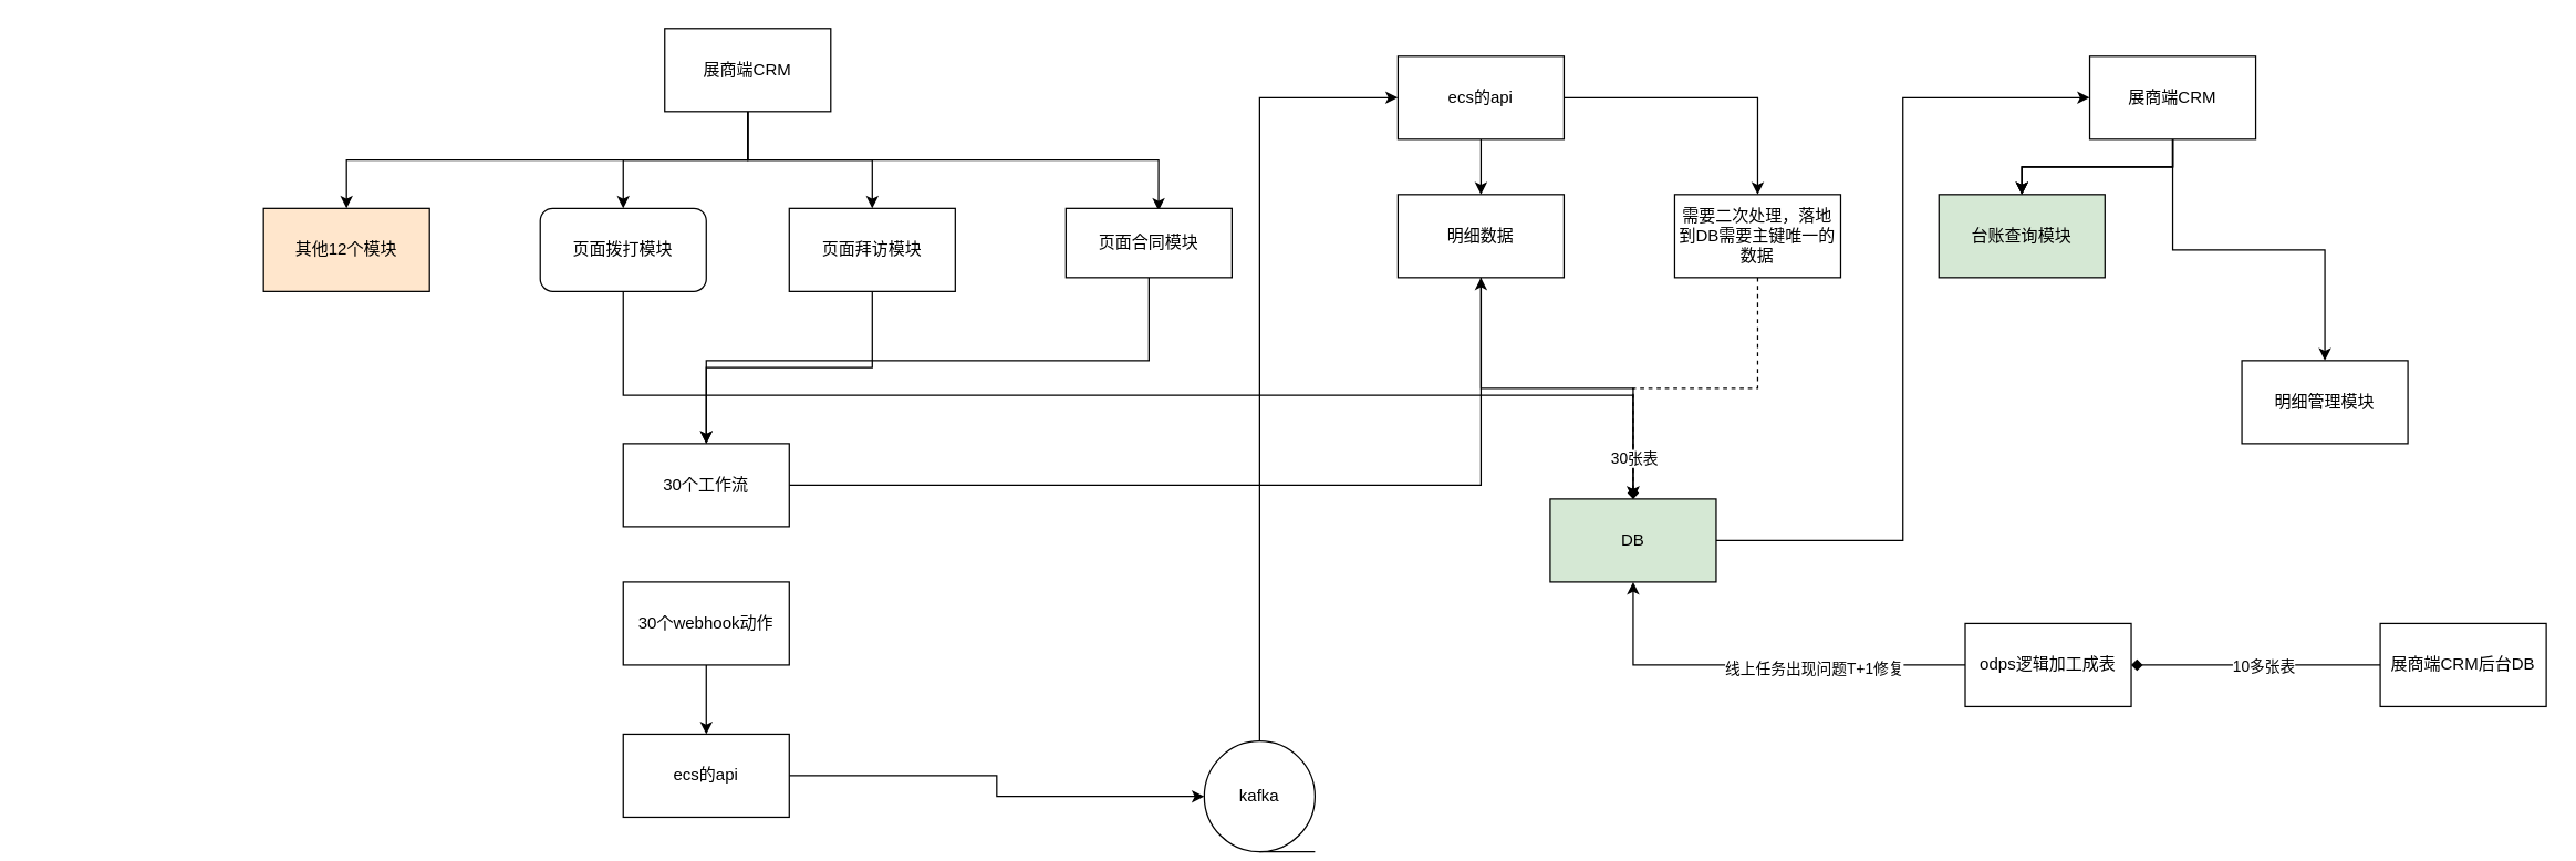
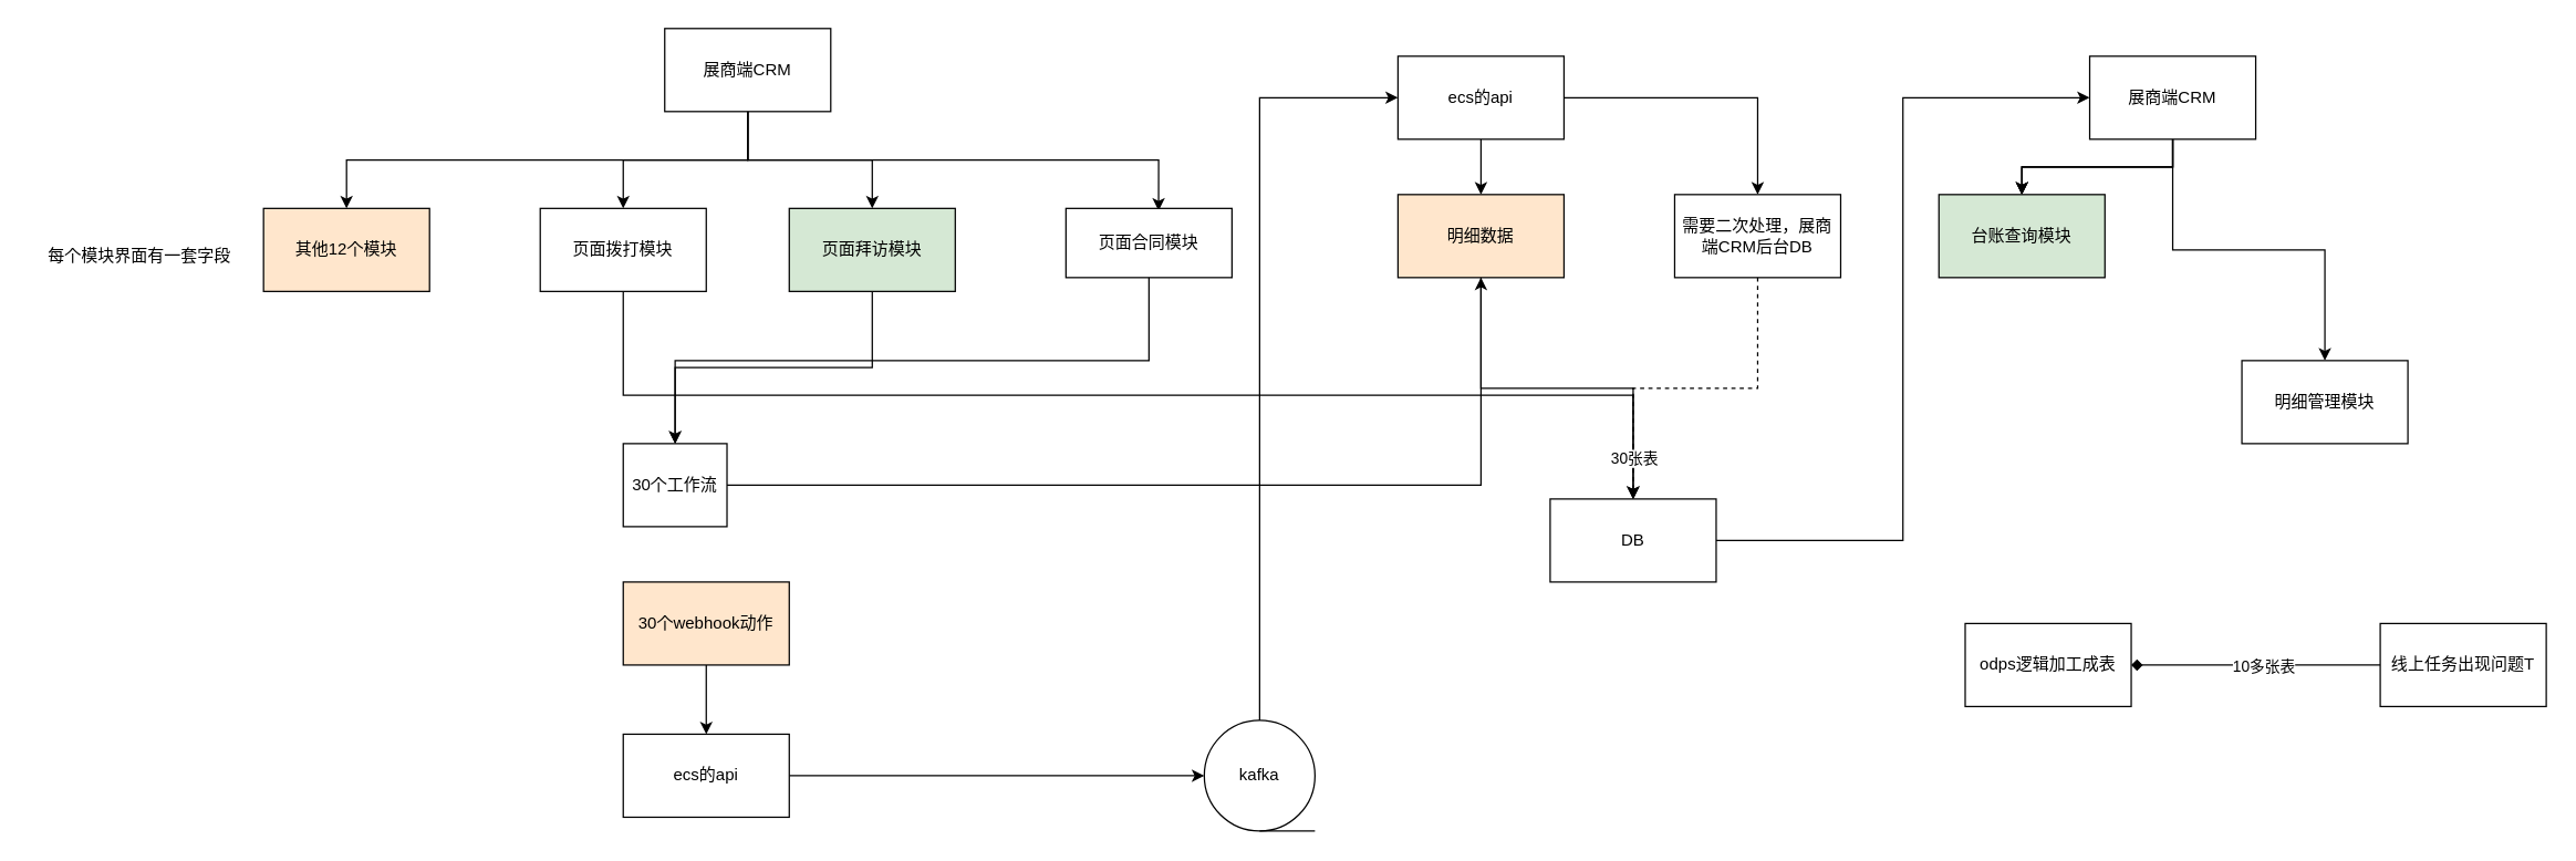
- <mxCell id="25" value="明细数据" style="whiteSpace=wrap;html=1;rounded=0;" vertex="1" parent="1"><mxGeometry x="1010" y="140" width="120" height="60" as="geometry" /></mxCell>
+ <mxCell id="25" value="明细数据" style="whiteSpace=wrap;html=1;rounded=0;fillColor=#ffe6cc;" vertex="1" parent="1"><mxGeometry x="1010" y="140" width="120" height="60" as="geometry" /></mxCell>
- <mxCell id="28" value="需要二次处理，落地到DB需要主键唯一的数据" style="whiteSpace=wrap;html=1;rounded=0;" vertex="1" parent="1"><mxGeometry x="1210" y="140" width="120" height="60" as="geometry" /></mxCell>
+ <mxCell id="28" value="需要二次处理，展商端CRM后台DB" style="whiteSpace=wrap;html=1;rounded=0;" vertex="1" parent="1"><mxGeometry x="1210" y="140" width="120" height="60" as="geometry" /></mxCell>
- <mxCell id="10" value="页面拨打模块" style="whiteSpace=wrap;html=1;rounded=1;" vertex="1" parent="1"><mxGeometry x="390" y="150" width="120" height="60" as="geometry" /></mxCell>
+ <mxCell id="10" value="页面拨打模块" style="rounded=0;whiteSpace=wrap;html=1;" vertex="1" parent="1"><mxGeometry x="390" y="150" width="120" height="60" as="geometry" /></mxCell>
- <mxCell id="12" value="页面拜访模块" style="rounded=0;whiteSpace=wrap;html=1;" vertex="1" parent="1"><mxGeometry x="570" y="150" width="120" height="60" as="geometry" /></mxCell>
+ <mxCell id="12" value="页面拜访模块" style="rounded=0;whiteSpace=wrap;html=1;fillColor=#d5e8d4;" vertex="1" parent="1"><mxGeometry x="570" y="150" width="120" height="60" as="geometry" /></mxCell>
+ <mxCell id="45" value="每个模块界面有一套字段" style="text;html=1;align=center;verticalAlign=middle;resizable=0;points=[];autosize=1;strokeColor=none;fillColor=none;" vertex="1" parent="1"><mxGeometry x="20" y="170" width="160" height="30" as="geometry" /></mxCell>
- <mxCell id="24" value="" style="edgeStyle=orthogonalEdgeStyle;rounded=0;orthogonalLoop=1;jettySize=auto;html=1;endArrow=diamond;" edge="1" parent="1" source="25" target="30"><mxGeometry relative="1" as="geometry" /></mxCell>
+ <mxCell id="24" value="" style="edgeStyle=orthogonalEdgeStyle;rounded=0;orthogonalLoop=1;jettySize=auto;html=1;" edge="1" parent="1" source="25" target="30"><mxGeometry relative="1" as="geometry" /></mxCell>
- <mxCell id="8" value="30个工作流" style="rounded=0;whiteSpace=wrap;html=1;" vertex="1" parent="1"><mxGeometry x="450" y="320" width="120" height="60" as="geometry" /></mxCell>
+ <mxCell id="8" value="30个工作流" style="rounded=0;whiteSpace=wrap;html=1;" vertex="1" parent="1"><mxGeometry x="450" y="320" width="75" height="60" as="geometry" /></mxCell>
- <mxCell id="30" value="DB" style="whiteSpace=wrap;html=1;rounded=0;fillColor=#d5e8d4;" vertex="1" parent="1"><mxGeometry x="1120" y="360" width="120" height="60" as="geometry" /></mxCell>
+ <mxCell id="30" value="DB" style="whiteSpace=wrap;html=1;rounded=0;" vertex="1" parent="1"><mxGeometry x="1120" y="360" width="120" height="60" as="geometry" /></mxCell>
- <mxCell id="16" value="30个webhook动作" style="whiteSpace=wrap;html=1;rounded=0;" vertex="1" parent="1"><mxGeometry x="450" y="420" width="120" height="60" as="geometry" /></mxCell>
+ <mxCell id="16" value="30个webhook动作" style="whiteSpace=wrap;html=1;rounded=0;fillColor=#ffe6cc;" vertex="1" parent="1"><mxGeometry x="450" y="420" width="120" height="60" as="geometry" /></mxCell>
- <mxCell id="42" style="edgeStyle=orthogonalEdgeStyle;rounded=0;orthogonalLoop=1;jettySize=auto;html=1;exitX=0;exitY=0.5;exitDx=0;exitDy=0;entryX=0.5;entryY=1;entryDx=0;entryDy=0;" edge="1" parent="1" source="44" target="30"><mxGeometry relative="1" as="geometry" /></mxCell>
- <mxCell id="43" value="线上任务出现问题T+1修复" style="edgeLabel;html=1;align=center;verticalAlign=middle;resizable=0;points=[];" vertex="1" connectable="0" parent="42"><mxGeometry x="-0.267" y="2" relative="1" as="geometry"><mxPoint as="offset" /></mxGeometry></mxCell>
- <mxCell id="41" value="展商端CRM后台DB" style="whiteSpace=wrap;html=1;" vertex="1" parent="1"><mxGeometry x="1720" y="450" width="120" height="60" as="geometry" /></mxCell>
+ <mxCell id="41" value="线上任务出现问题T" style="whiteSpace=wrap;html=1;" vertex="1" parent="1"><mxGeometry x="1720" y="450" width="120" height="60" as="geometry" /></mxCell>
- <mxCell id="20" value="kafka" style="shape=tapeData;whiteSpace=wrap;html=1;perimeter=ellipsePerimeter;" vertex="1" parent="1"><mxGeometry x="870" y="535" width="80" height="80" as="geometry" /></mxCell>
+ <mxCell id="20" value="kafka" style="shape=tapeData;whiteSpace=wrap;html=1;perimeter=ellipsePerimeter;" vertex="1" parent="1"><mxGeometry x="870" y="520" width="80" height="80" as="geometry" /></mxCell>
